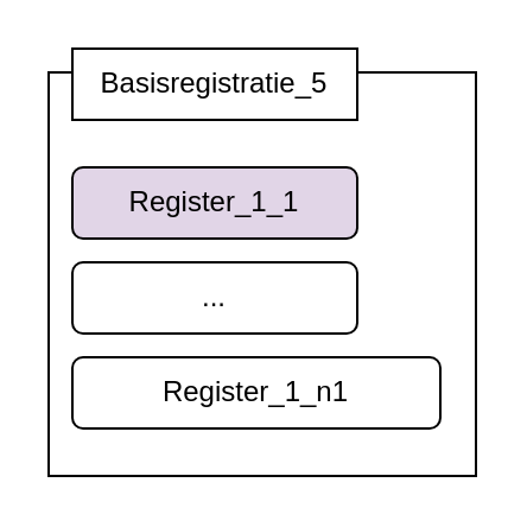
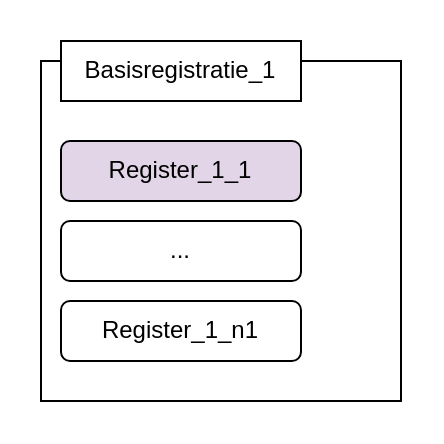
- <mxCell id="3" value="Basisregistratie_5" style="rounded=0;whiteSpace=wrap;html=1;" vertex="1" parent="1"><mxGeometry x="30" y="20" width="120" height="30" as="geometry" /></mxCell>
+ <mxCell id="3" value="Basisregistratie_1" style="rounded=0;whiteSpace=wrap;html=1;" vertex="1" parent="1"><mxGeometry x="30" y="20" width="120" height="30" as="geometry" /></mxCell>
- <mxCell id="5" value="Register_1_n1" style="rounded=1;whiteSpace=wrap;html=1;" vertex="1" parent="1"><mxGeometry x="30" y="150" width="155" height="30" as="geometry" /></mxCell>
+ <mxCell id="5" value="Register_1_n1" style="rounded=1;whiteSpace=wrap;html=1;" vertex="1" parent="1"><mxGeometry x="30" y="150" width="120" height="30" as="geometry" /></mxCell>
